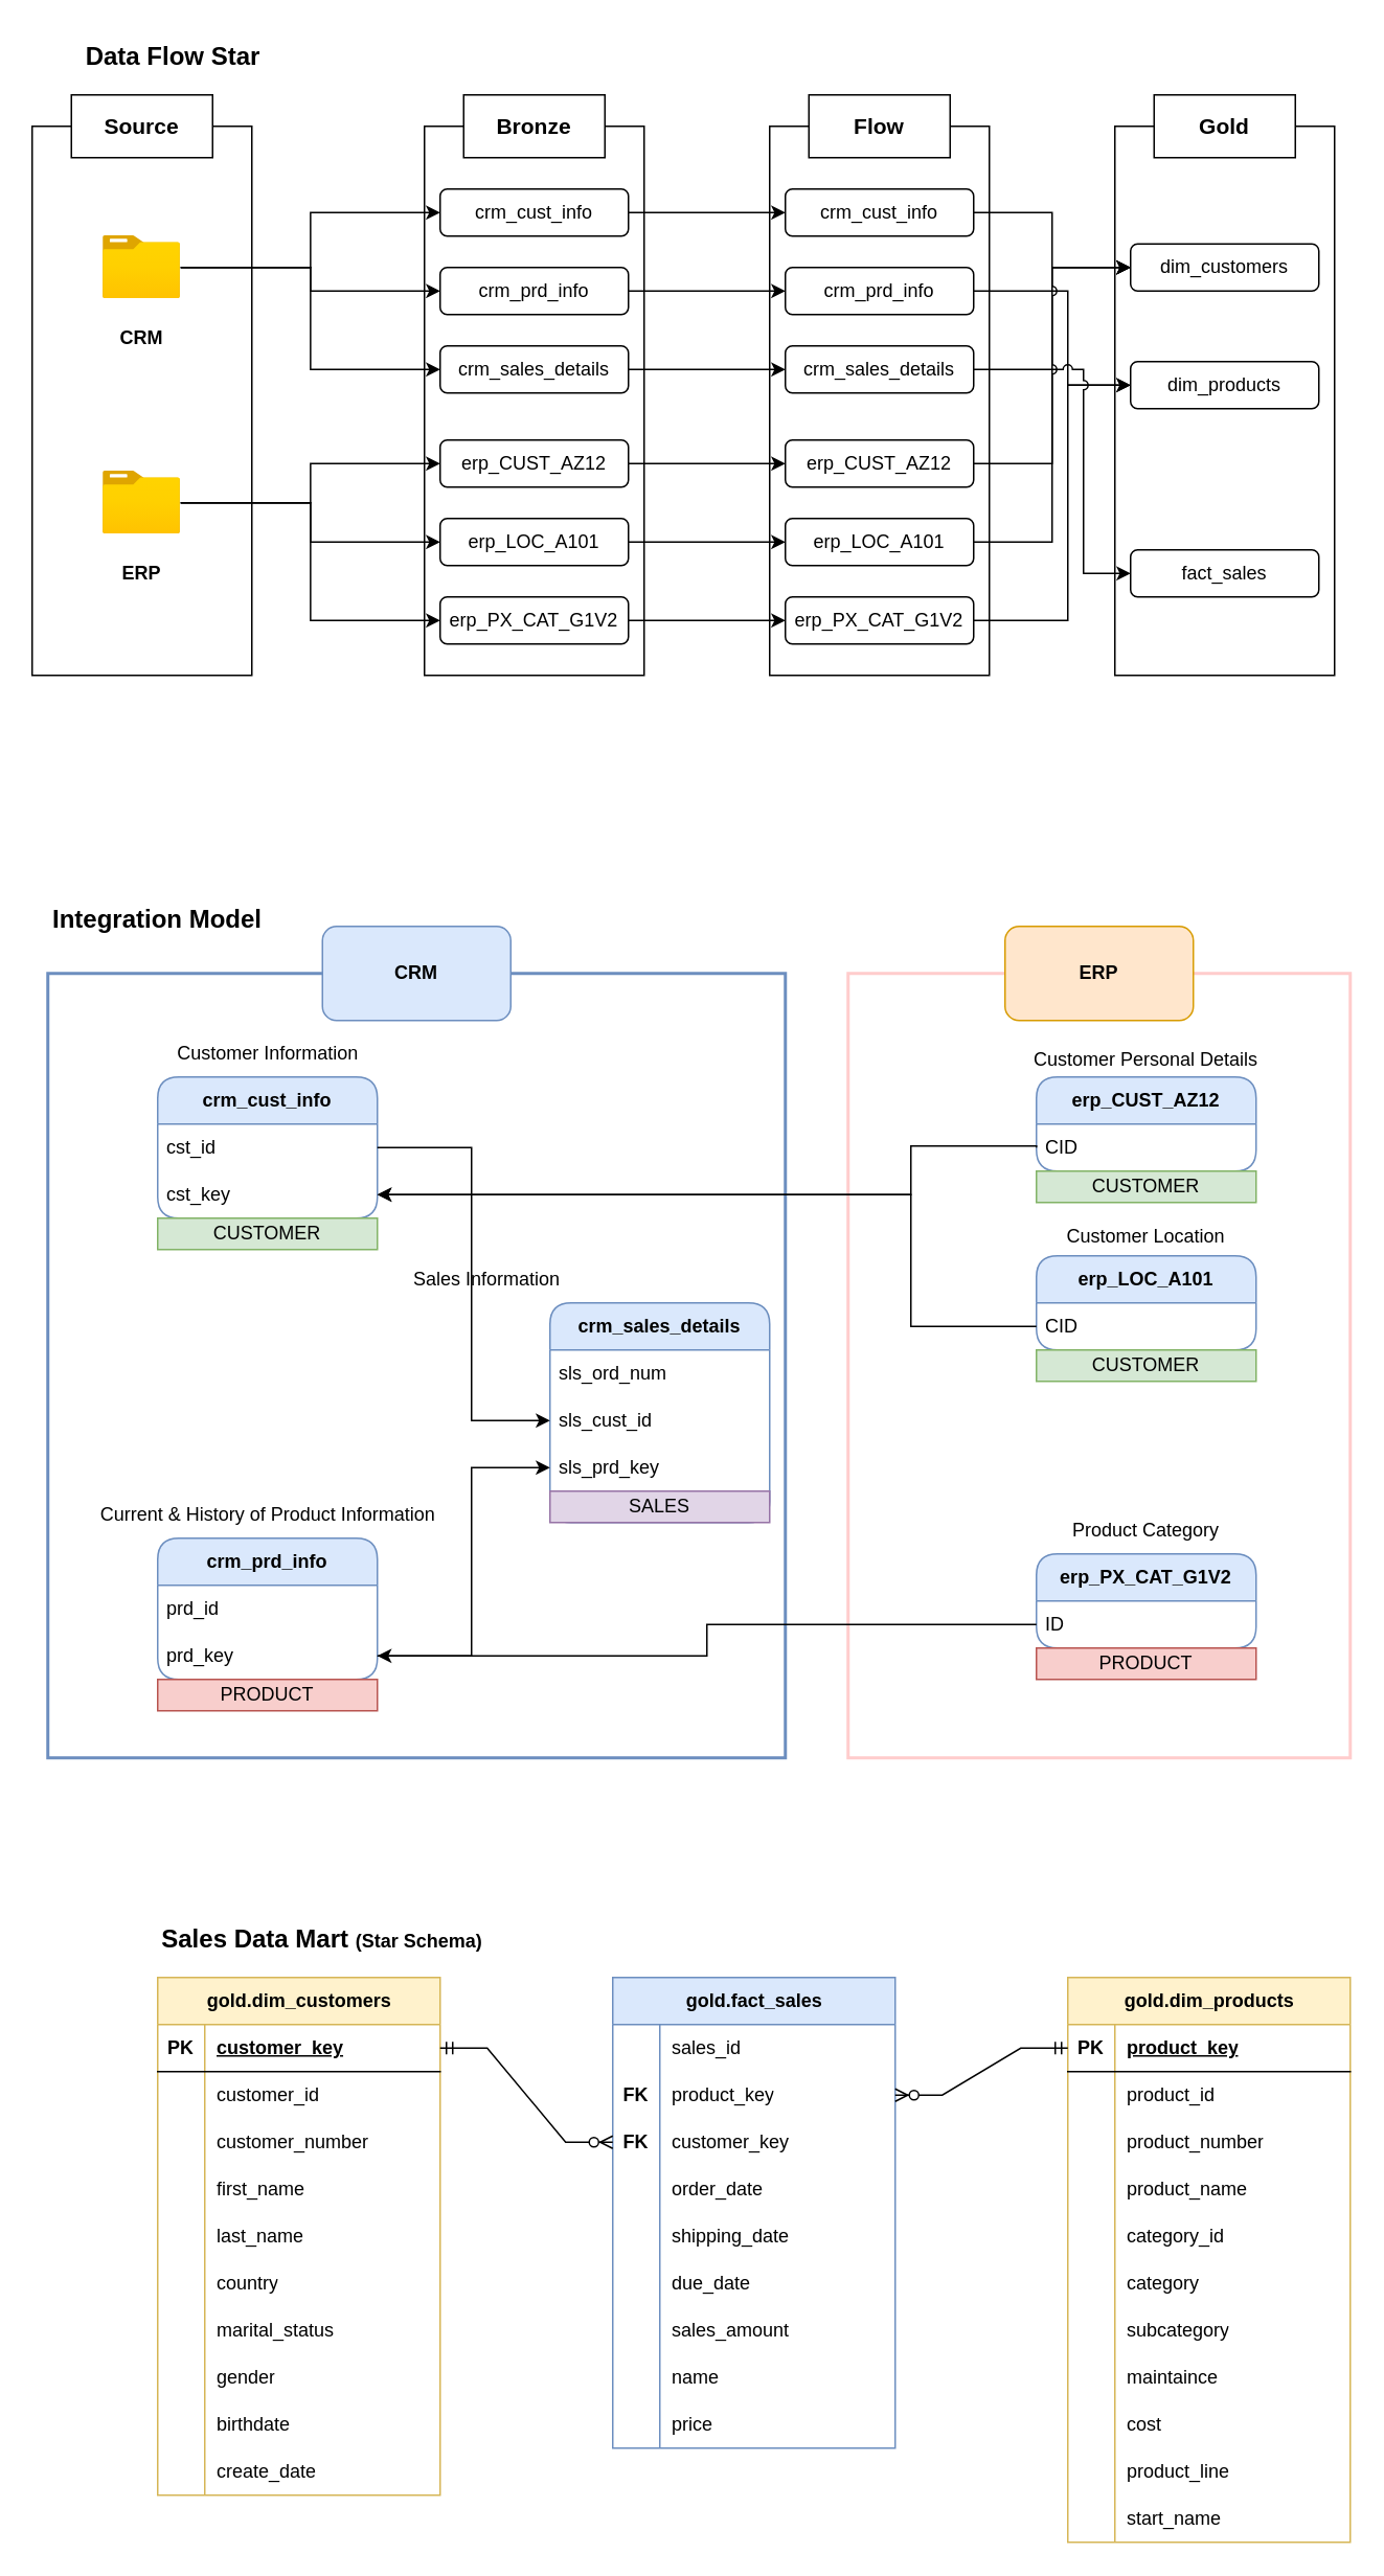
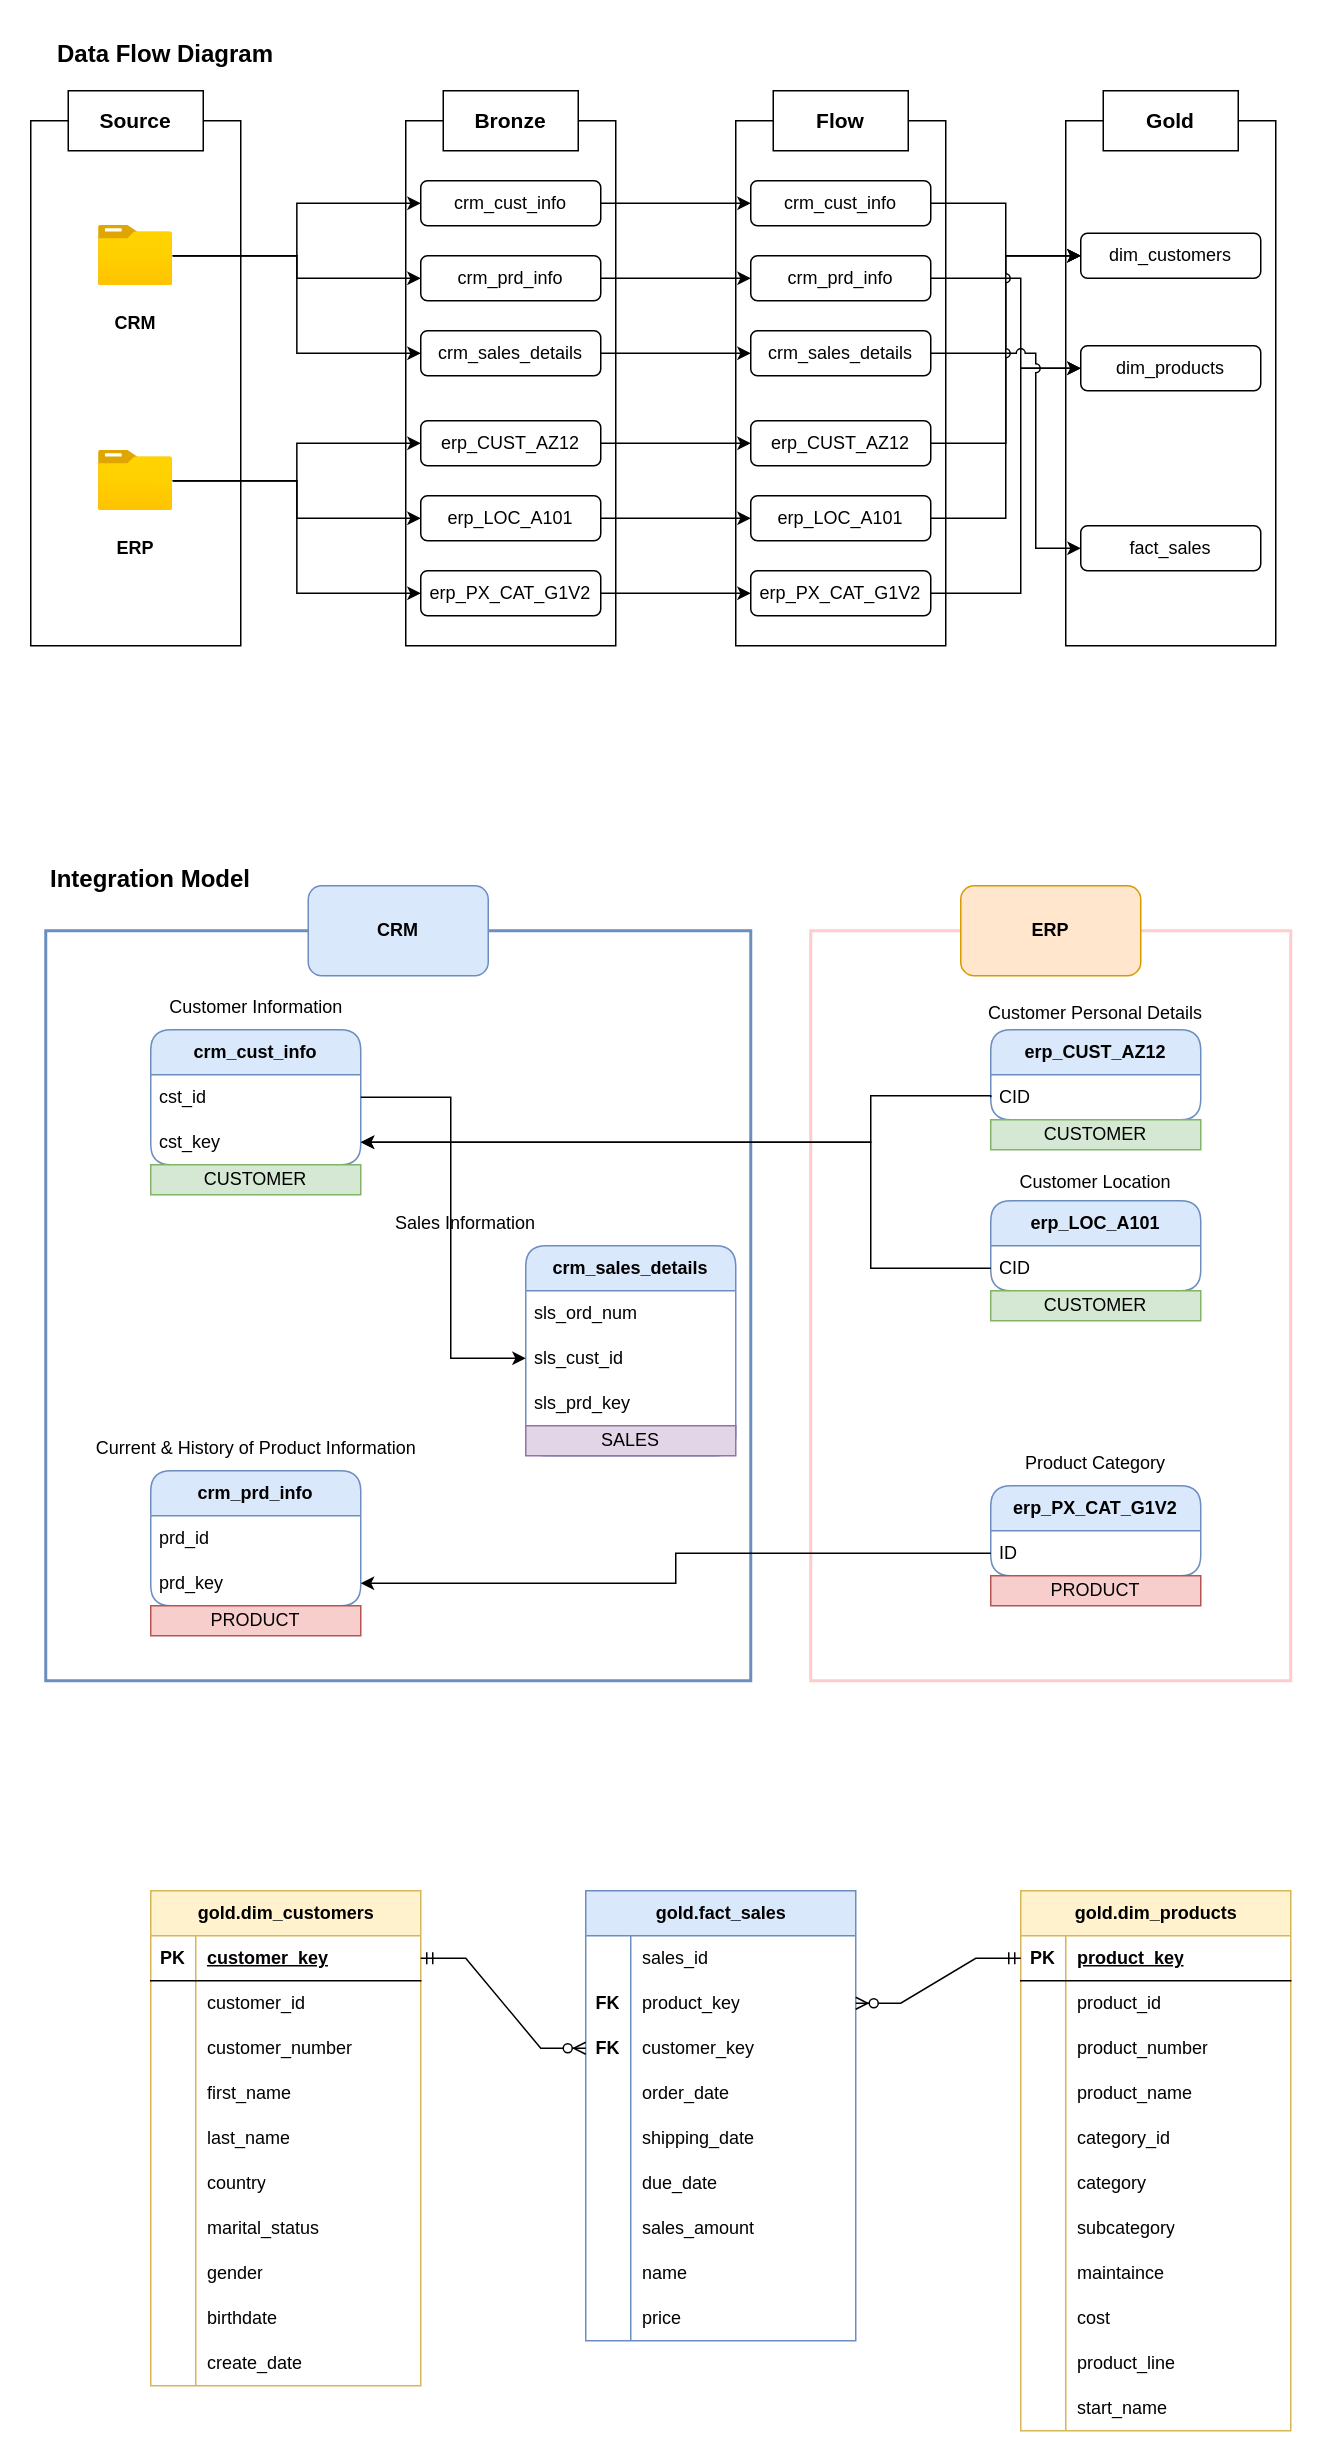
- <mxCell id="82" value="&lt;b&gt;&lt;font style=&quot;font-size: 16px;&quot;&gt;Data Flow Star&lt;/font&gt;&lt;/b&gt;" style="text;html=1;align=center;verticalAlign=middle;whiteSpace=wrap;rounded=0;" vertex="1" parent="1"><mxGeometry x="30" y="20" width="160" height="30" as="geometry" /></mxCell>
+ <mxCell id="82" value="&lt;b&gt;&lt;font style=&quot;font-size: 16px;&quot;&gt;Data Flow Diagram&lt;/font&gt;&lt;/b&gt;" style="text;html=1;align=center;verticalAlign=middle;whiteSpace=wrap;rounded=0;" vertex="1" parent="1"><mxGeometry x="30" y="20" width="160" height="30" as="geometry" /></mxCell>
- <mxCell id="65" style="edgeStyle=orthogonalEdgeStyle;rounded=0;orthogonalLoop=1;jettySize=auto;html=1;entryX=0;entryY=0.5;entryDx=0;entryDy=0;" edge="1" parent="1" source="47" target="54"><mxGeometry relative="1" as="geometry"><Array as="points"><mxPoint x="300" y="1055" /><mxPoint x="300" y="935" /></Array></mxGeometry></mxCell>
- <mxCell id="183" value="&lt;b&gt;&lt;font style=&quot;font-size: 16px;&quot;&gt;Sales Data Mart &lt;/font&gt;&lt;font&gt;(Star Schema)&lt;/font&gt;&lt;/b&gt;" style="text;html=1;align=center;verticalAlign=middle;whiteSpace=wrap;rounded=0;" vertex="1" parent="1"><mxGeometry y="1220" width="210" height="30" as="geometry" x="100" /></mxCell>
